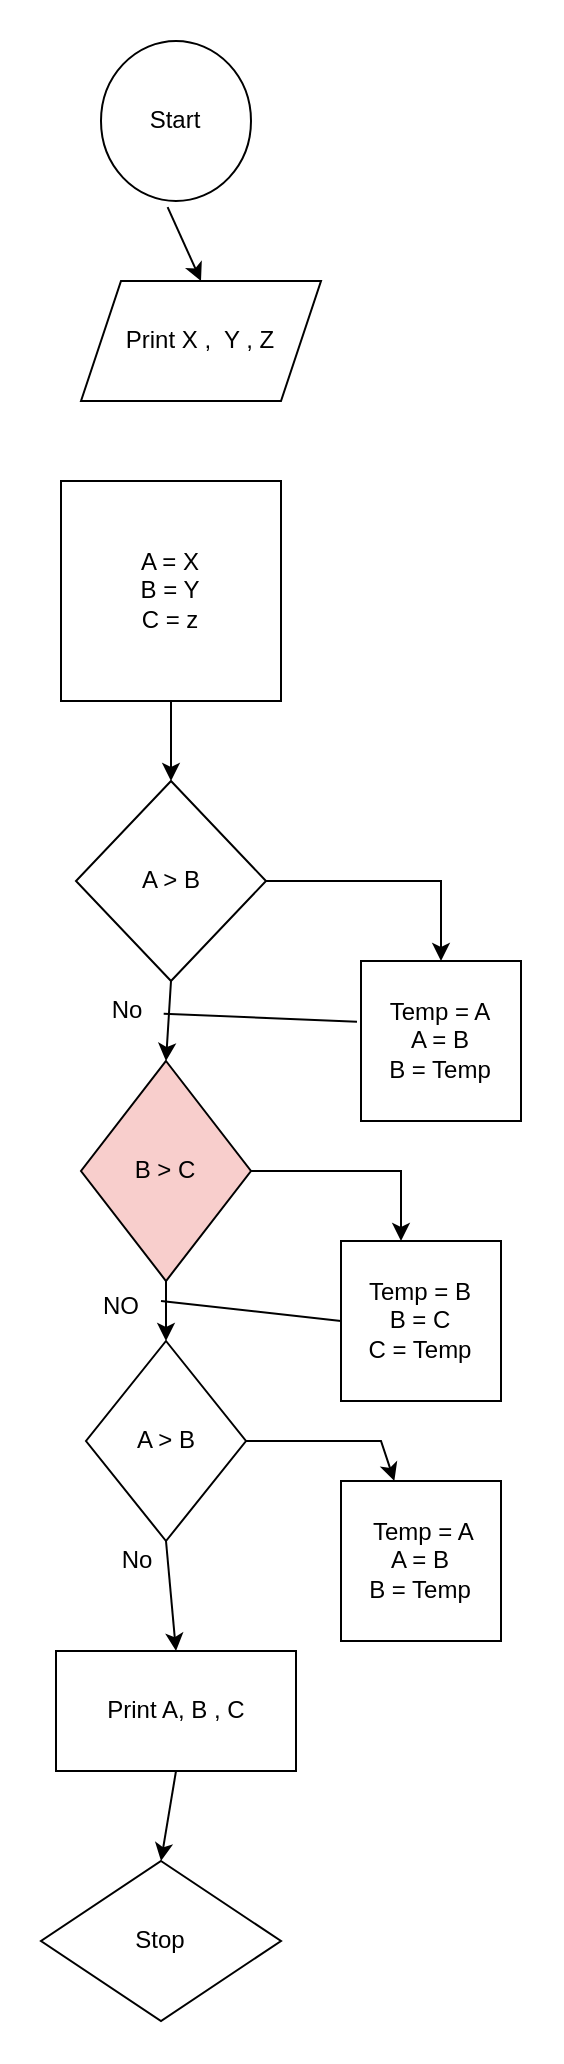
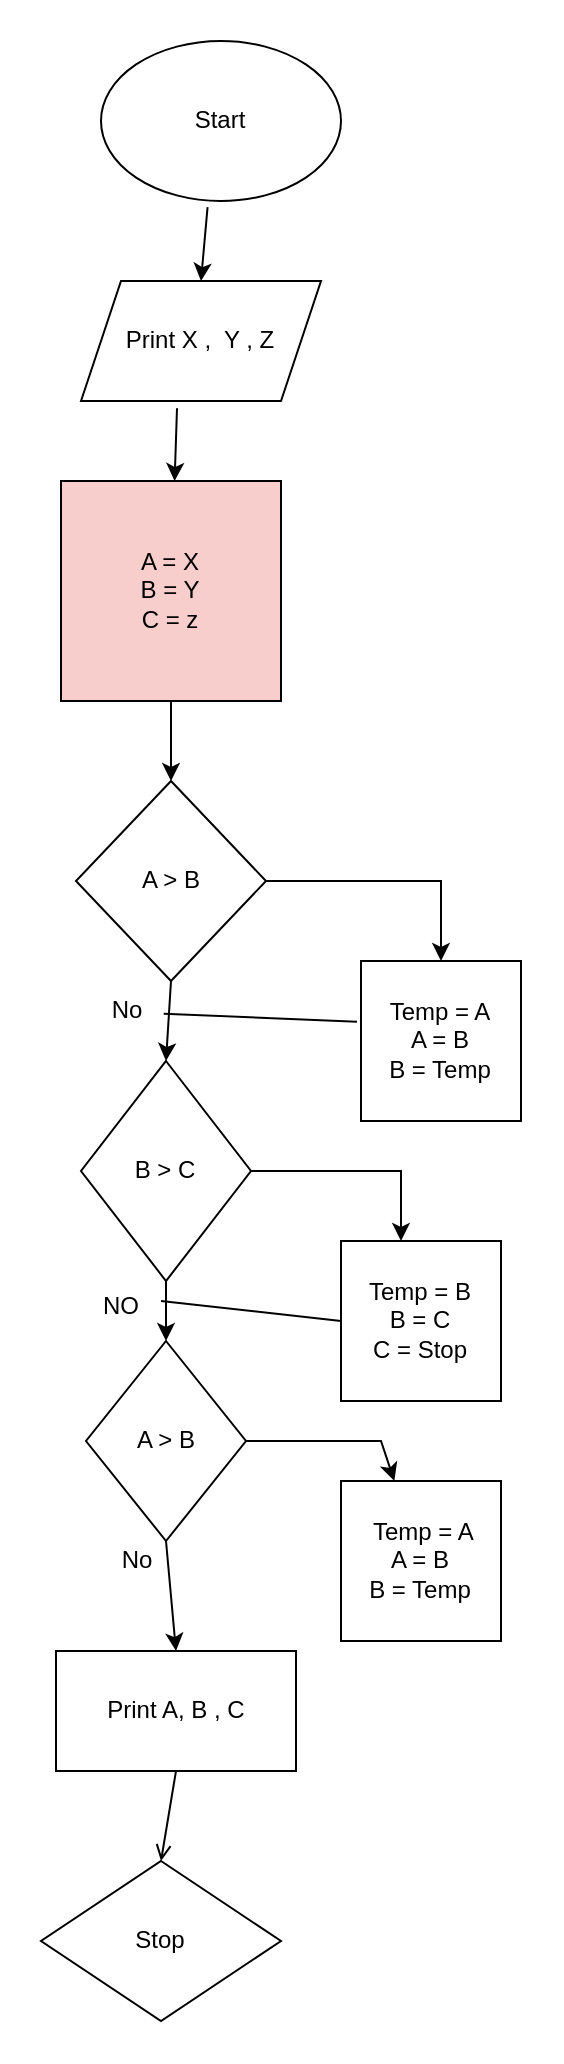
- <mxCell id="2" value="Start" style="ellipse;whiteSpace=wrap;html=1;" vertex="1" parent="1"><mxGeometry x="50" y="20" width="75" height="80" as="geometry" /></mxCell>
+ <mxCell id="2" value="Start" style="ellipse;whiteSpace=wrap;html=1;" vertex="1" parent="1"><mxGeometry x="50" y="20" width="120" height="80" as="geometry" /></mxCell>
+ <mxCell id="5" value="" style="endArrow=classic;html=1;rounded=0;exitX=0.4;exitY=1.061;exitDx=0;exitDy=0;exitPerimeter=0;" edge="1" parent="1" source="4" target="6"><mxGeometry width="50" height="50" relative="1" as="geometry"><mxPoint x="80" y="300" as="sourcePoint" /><mxPoint x="88" y="260" as="targetPoint" /></mxGeometry></mxCell>
- <mxCell id="6" value="A = X&lt;br&gt;B = Y&lt;br&gt;C = z" style="whiteSpace=wrap;html=1;aspect=fixed;" vertex="1" parent="1"><mxGeometry x="30" y="240" width="110" height="110" as="geometry" /></mxCell>
+ <mxCell id="6" value="A = X&lt;br&gt;B = Y&lt;br&gt;C = z" style="whiteSpace=wrap;html=1;aspect=fixed;fillColor=#f8cecc;" vertex="1" parent="1"><mxGeometry x="30" y="240" width="110" height="110" as="geometry" /></mxCell>
- <mxCell id="10" value="B &amp;gt; C" style="rhombus;whiteSpace=wrap;html=1;fillColor=#f8cecc;" vertex="1" parent="1"><mxGeometry x="40" y="530" width="85" height="110" as="geometry" /></mxCell>
+ <mxCell id="10" value="B &amp;gt; C" style="rhombus;whiteSpace=wrap;html=1;" vertex="1" parent="1"><mxGeometry x="40" y="530" width="85" height="110" as="geometry" /></mxCell>
- <mxCell id="22" value="Temp = B&lt;br&gt;B = C&lt;br&gt;C = Temp" style="whiteSpace=wrap;html=1;aspect=fixed;" vertex="1" parent="1"><mxGeometry x="170" y="620" width="80" height="80" as="geometry" /></mxCell>
+ <mxCell id="22" value="Temp = B&lt;br&gt;B = C&lt;br&gt;C = Stop" style="whiteSpace=wrap;html=1;aspect=fixed;" vertex="1" parent="1"><mxGeometry x="170" y="620" width="80" height="80" as="geometry" /></mxCell>
- <mxCell id="15" value="" style="endArrow=classic;html=1;rounded=0;exitX=0.5;exitY=1;exitDx=0;exitDy=0;entryX=0.5;entryY=0;entryDx=0;entryDy=0;" edge="1" parent="1" source="14" target="16"><mxGeometry width="50" height="50" relative="1" as="geometry"><mxPoint x="100" y="790" as="sourcePoint" /><mxPoint x="80" y="920" as="targetPoint" /></mxGeometry></mxCell>
+ <mxCell id="15" value="" style="endArrow=open;html=1;rounded=0;exitX=0.5;exitY=1;exitDx=0;exitDy=0;entryX=0.5;entryY=0;entryDx=0;entryDy=0;" edge="1" parent="1" source="14" target="16"><mxGeometry width="50" height="50" relative="1" as="geometry"><mxPoint x="100" y="790" as="sourcePoint" /><mxPoint x="80" y="920" as="targetPoint" /></mxGeometry></mxCell>
